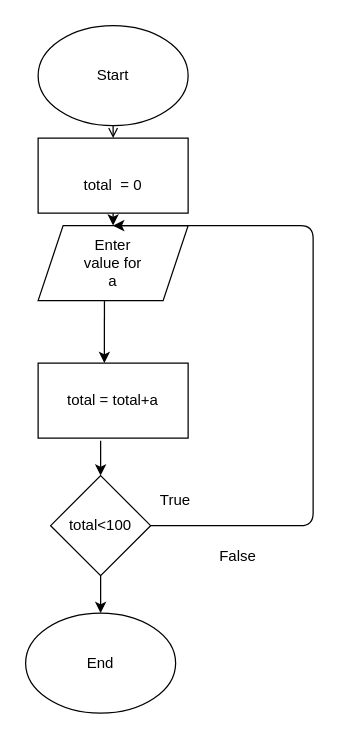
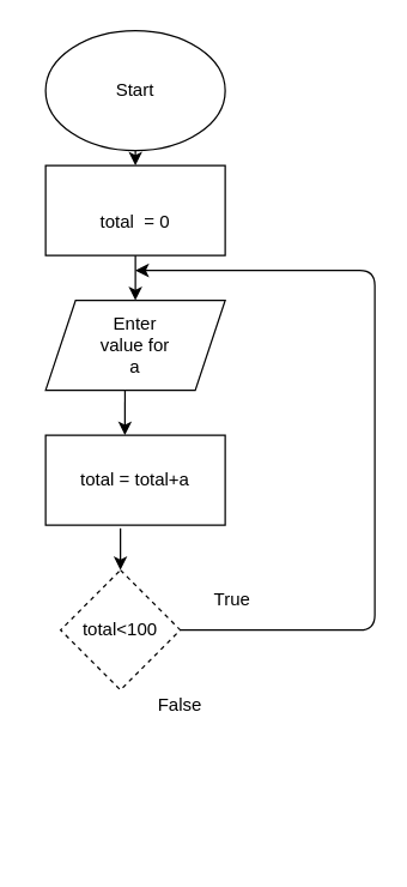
- <mxCell id="8" value="" style="endArrow=open;html=1;exitX=0.5;exitY=1;exitDx=0;exitDy=0;entryX=0.5;entryY=0;entryDx=0;entryDy=0;" edge="1" parent="1" source="2" target="7"><mxGeometry width="50" height="50" relative="1" as="geometry"><mxPoint x="200" y="310" as="sourcePoint" /><mxPoint x="250" y="260" as="targetPoint" /></mxGeometry></mxCell>
+ <mxCell id="8" value="" style="endArrow=classic;html=1;exitX=0.5;exitY=1;exitDx=0;exitDy=0;entryX=0.5;entryY=0;entryDx=0;entryDy=0;" edge="1" parent="1" source="2" target="7"><mxGeometry width="50" height="50" relative="1" as="geometry"><mxPoint x="200" y="310" as="sourcePoint" /><mxPoint x="250" y="260" as="targetPoint" /></mxGeometry></mxCell>
- <mxCell id="3" value="&lt;div&gt;Enter &lt;br&gt;&lt;/div&gt;&lt;div&gt; value for &lt;br&gt;&lt;/div&gt;&lt;div&gt;a&lt;/div&gt;" style="shape=parallelogram;perimeter=parallelogramPerimeter;whiteSpace=wrap;html=1;fixedSize=1;" vertex="1" parent="1"><mxGeometry x="30" y="180" width="120" height="60" as="geometry" /></mxCell>
+ <mxCell id="3" value="&lt;div&gt;Enter &lt;br&gt;&lt;/div&gt;&lt;div&gt; value for &lt;br&gt;&lt;/div&gt;&lt;div&gt;a&lt;/div&gt;" style="shape=parallelogram;perimeter=parallelogramPerimeter;whiteSpace=wrap;html=1;fixedSize=1;" vertex="1" parent="1"><mxGeometry x="30" y="200" width="120" height="60" as="geometry" /></mxCell>
- <mxCell id="12" value="True" style="text;html=1;strokeColor=none;fillColor=none;align=center;verticalAlign=middle;whiteSpace=wrap;rounded=0;" vertex="1" parent="1"><mxGeometry x="120" y="390" width="40" height="20" as="geometry" /></mxCell>
+ <mxCell id="12" value="True" style="text;html=1;strokeColor=none;fillColor=none;align=center;verticalAlign=middle;whiteSpace=wrap;rounded=0;" vertex="1" parent="1"><mxGeometry x="135" y="390" width="40" height="20" as="geometry" /></mxCell>
- <mxCell id="5" value="total&amp;lt;100" style="rhombus;whiteSpace=wrap;html=1;" vertex="1" parent="1"><mxGeometry x="40" y="380" width="80" height="80" as="geometry" /></mxCell>
+ <mxCell id="5" value="total&amp;lt;100" style="rhombus;whiteSpace=wrap;html=1;dashed=1;" vertex="1" parent="1"><mxGeometry x="40" y="380" width="80" height="80" as="geometry" /></mxCell>
- <mxCell id="13" value="False" style="text;html=1;strokeColor=none;fillColor=none;align=center;verticalAlign=middle;whiteSpace=wrap;rounded=0;" vertex="1" parent="1"><mxGeometry x="170" y="435" width="40" height="20" as="geometry" /></mxCell>
+ <mxCell id="13" value="False" style="text;html=1;strokeColor=none;fillColor=none;align=center;verticalAlign=middle;whiteSpace=wrap;rounded=0;" vertex="1" parent="1"><mxGeometry x="100" y="460" width="40" height="20" as="geometry" /></mxCell>
- <mxCell id="14" value="" style="endArrow=classic;html=1;exitX=0.5;exitY=1;exitDx=0;exitDy=0;entryX=0.5;entryY=0;entryDx=0;entryDy=0;" edge="1" parent="1" source="5" target="15"><mxGeometry width="50" height="50" relative="1" as="geometry"><mxPoint x="200" y="310" as="sourcePoint" /><mxPoint x="80" y="480" as="targetPoint" /></mxGeometry></mxCell>
- <mxCell id="15" value="End" style="ellipse;whiteSpace=wrap;html=1;" vertex="1" parent="1"><mxGeometry x="20" y="490" width="120" height="80" as="geometry" /></mxCell>
